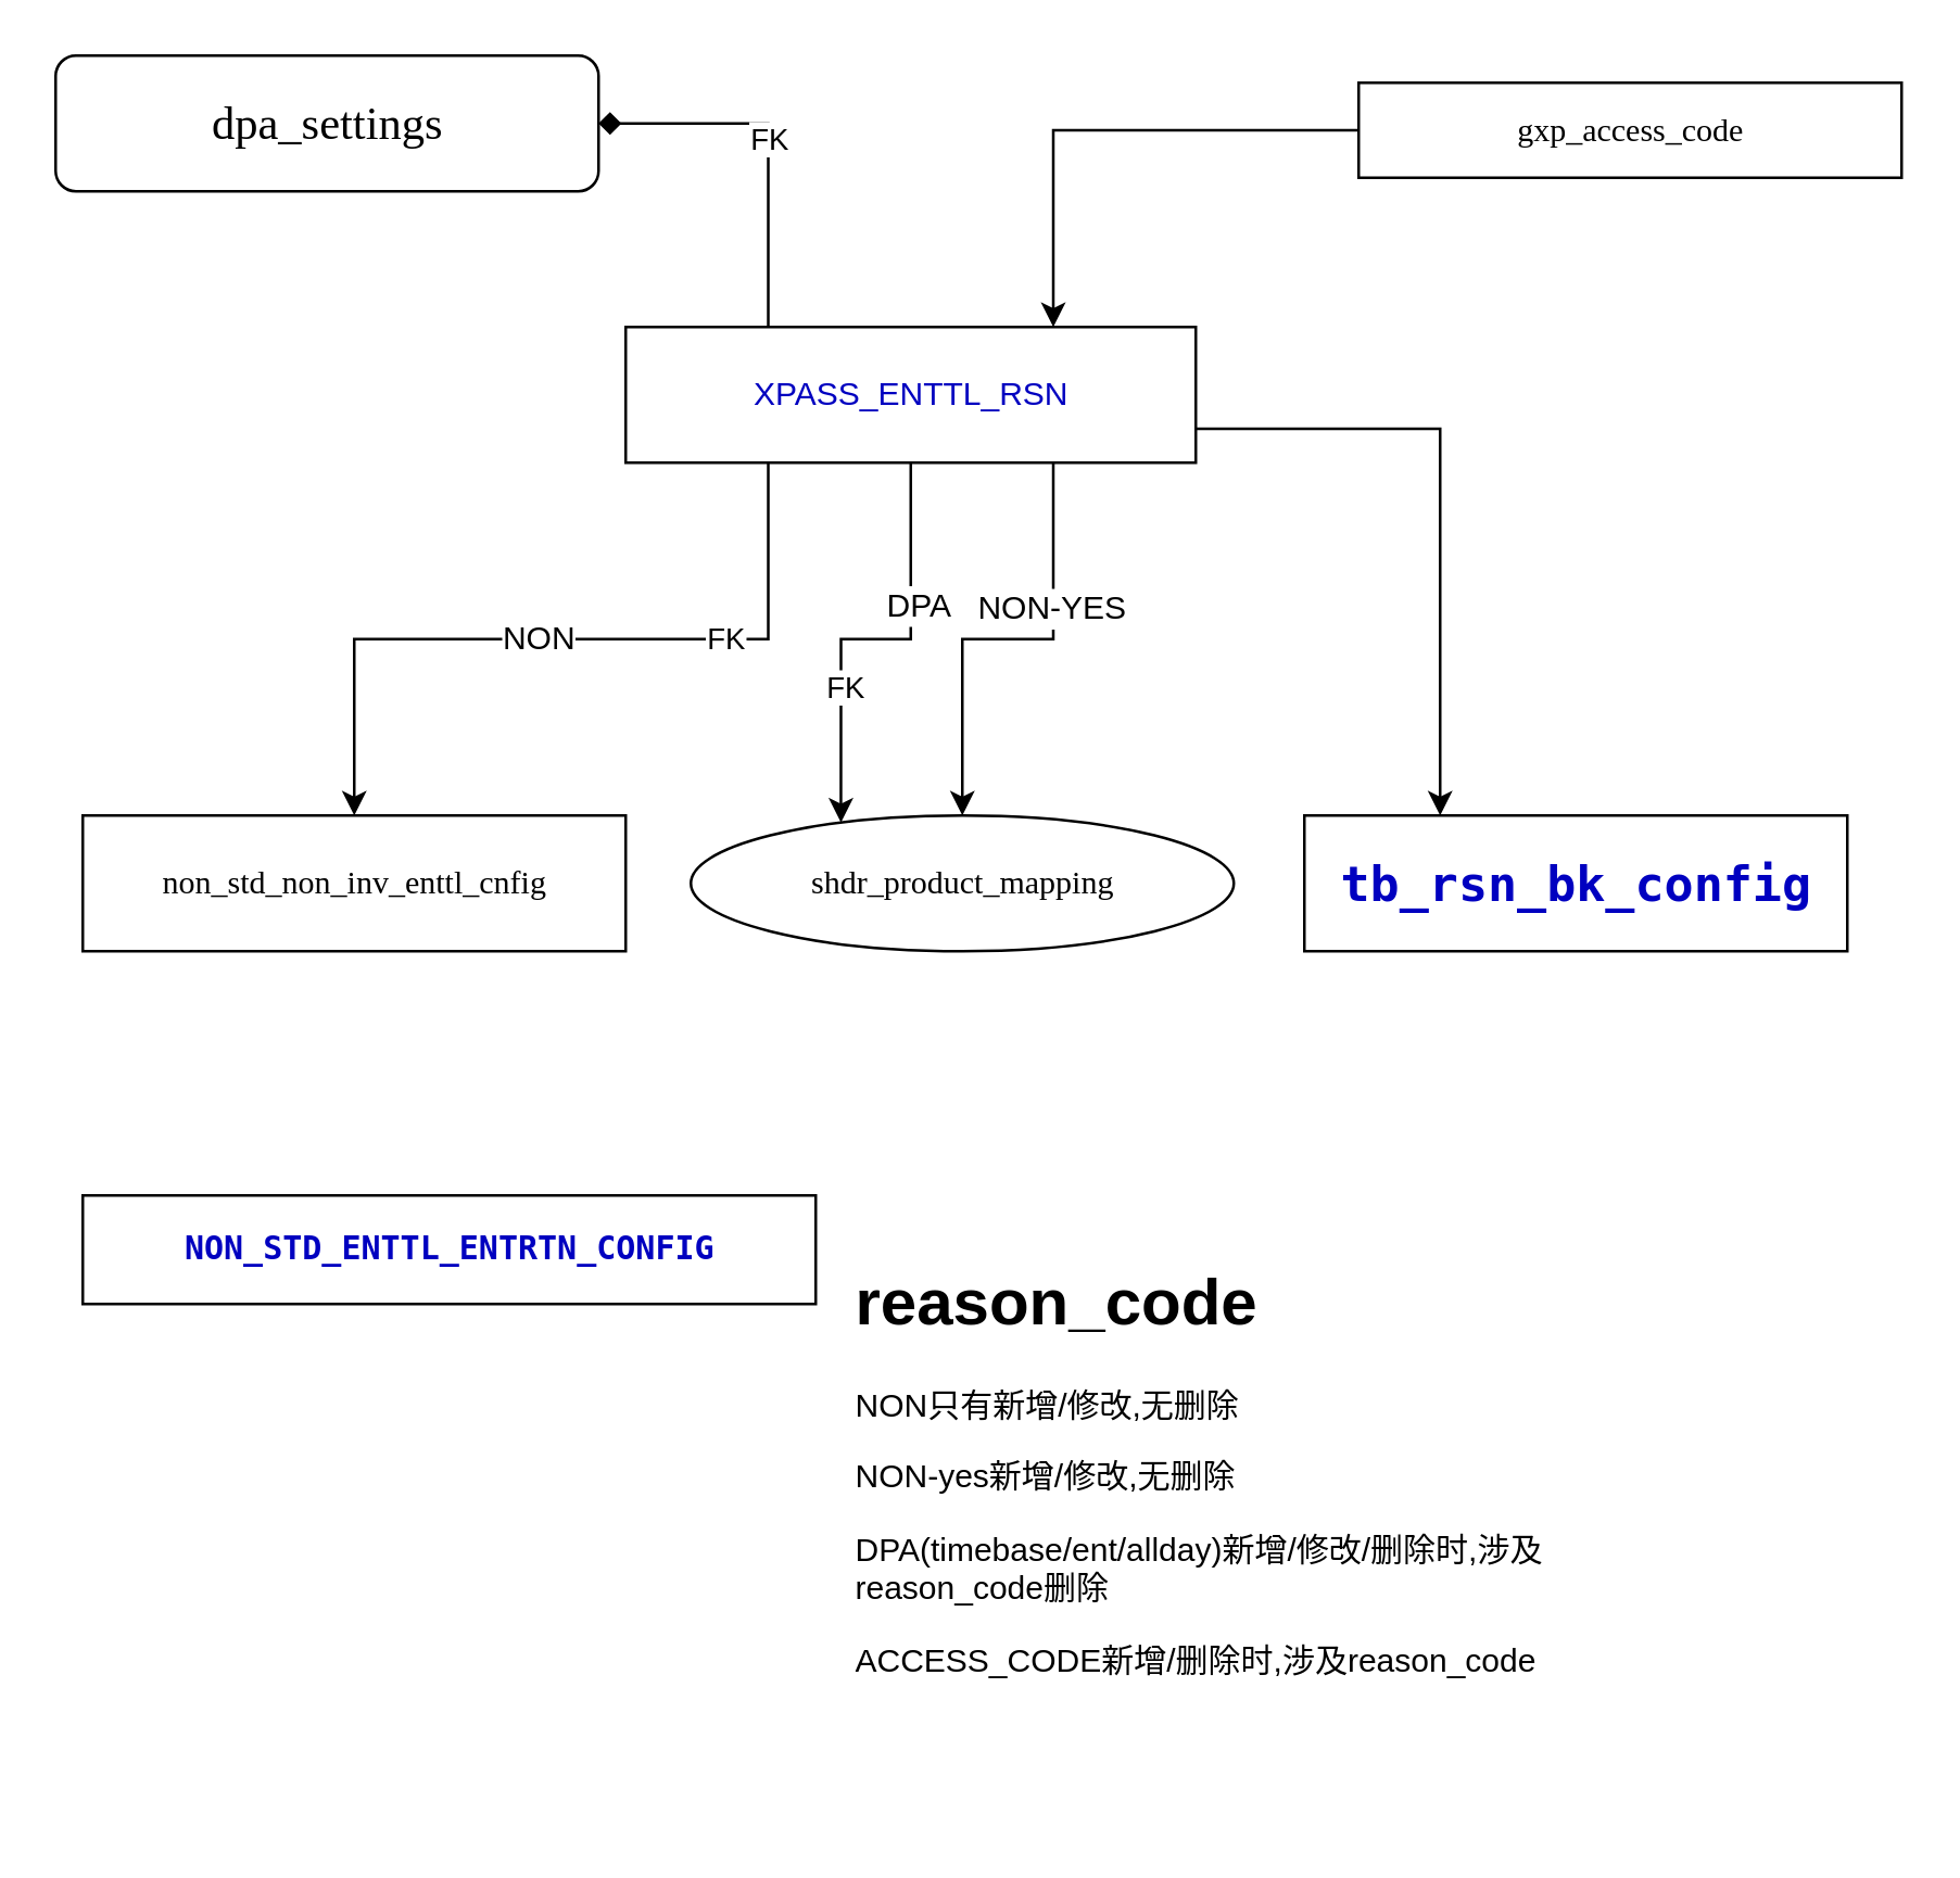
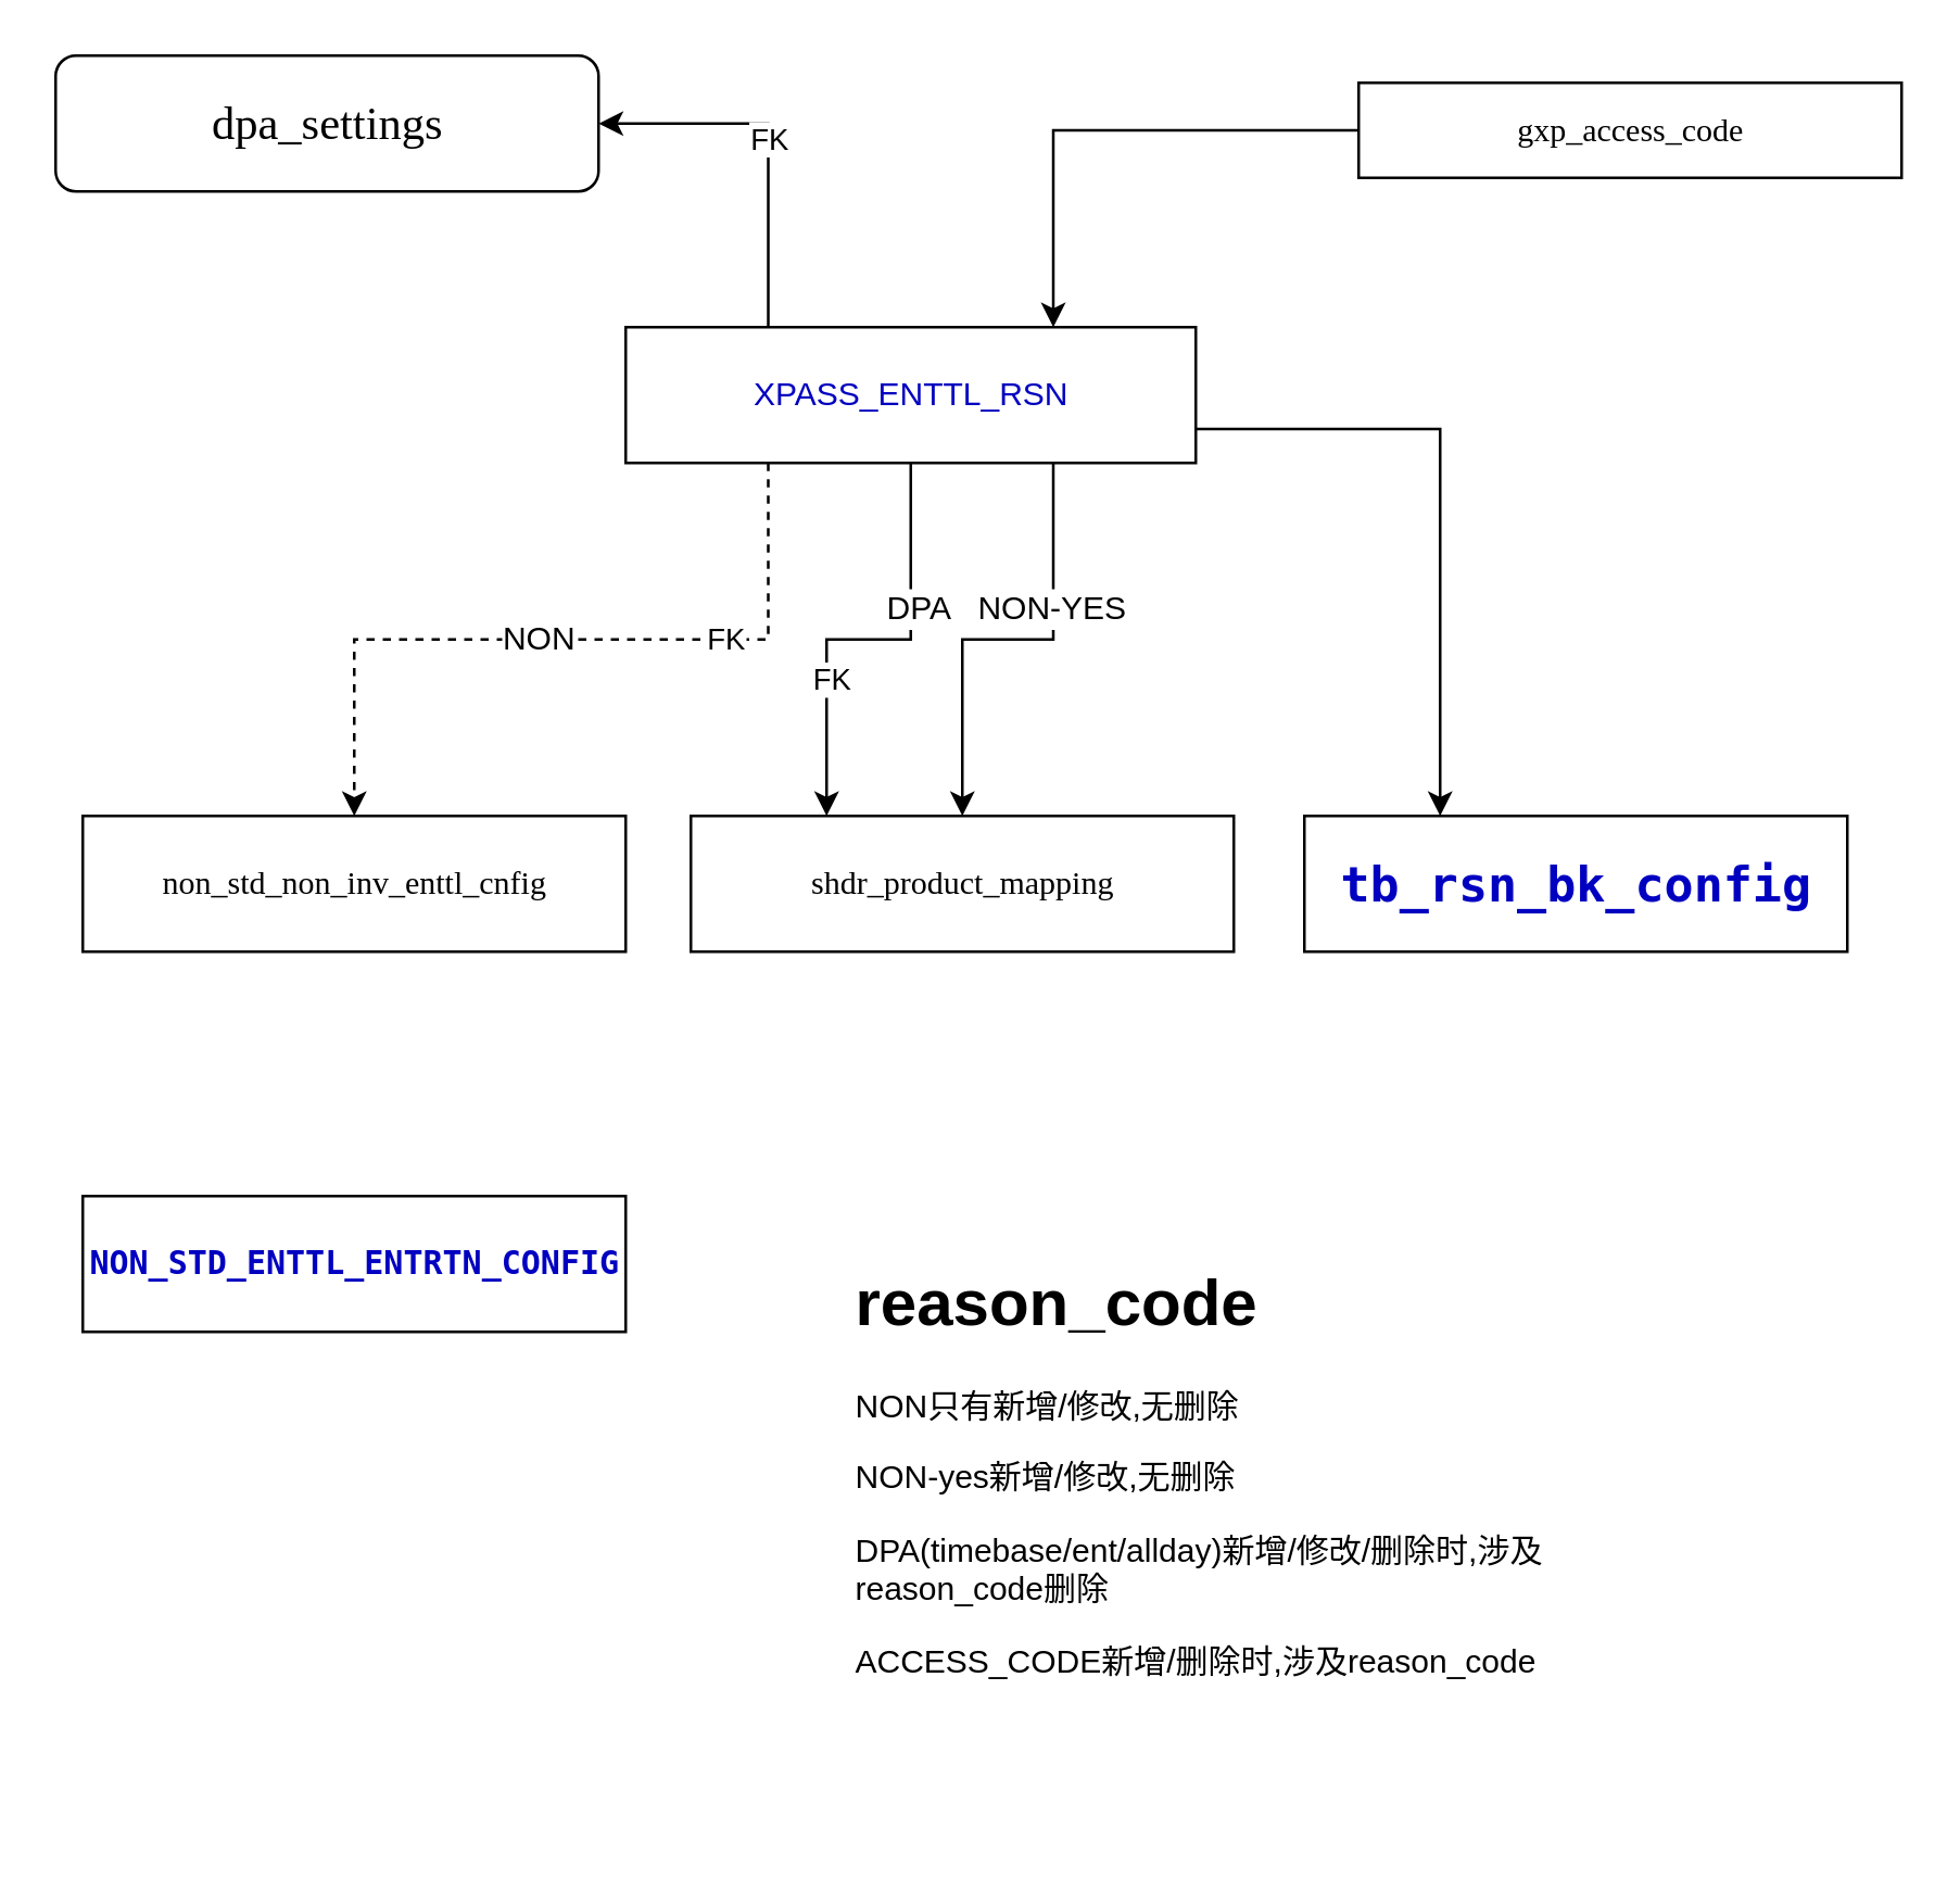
- <mxCell id="11" value="FK" style="edgeStyle=orthogonalEdgeStyle;rounded=0;orthogonalLoop=1;jettySize=auto;html=1;exitX=0.25;exitY=0;exitDx=0;exitDy=0;entryX=1;entryY=0.5;entryDx=0;entryDy=0;endArrow=diamond;" edge="1" parent="1" source="12" target="19"><mxGeometry relative="1" as="geometry" /></mxCell>
+ <mxCell id="11" value="FK" style="edgeStyle=orthogonalEdgeStyle;rounded=0;orthogonalLoop=1;jettySize=auto;html=1;exitX=0.25;exitY=0;exitDx=0;exitDy=0;entryX=1;entryY=0.5;entryDx=0;entryDy=0;" edge="1" parent="1" source="12" target="19"><mxGeometry relative="1" as="geometry" /></mxCell>
- <mxCell id="2" style="edgeStyle=orthogonalEdgeStyle;rounded=0;orthogonalLoop=1;jettySize=auto;html=1;exitX=0.25;exitY=1;exitDx=0;exitDy=0;fontSize=12;" parent="1" source="12" target="14" edge="1"><mxGeometry relative="1" as="geometry" /></mxCell>
+ <mxCell id="2" style="edgeStyle=orthogonalEdgeStyle;rounded=0;orthogonalLoop=1;jettySize=auto;html=1;exitX=0.25;exitY=1;exitDx=0;exitDy=0;fontSize=12;dashed=1;" parent="1" source="12" target="14" edge="1"><mxGeometry relative="1" as="geometry" /></mxCell>
- <mxCell id="15" value="&lt;pre style=&quot;background-color: rgb(255 , 255 , 255) ; color: rgb(51 , 51 , 51)&quot;&gt;&lt;p class=&quot;p1&quot; style=&quot;margin: 0px ; font-stretch: normal ; line-height: normal ; font-family: &amp;#34;menlo&amp;#34; ; color: rgb(0 , 0 , 0)&quot;&gt;shdr_product_mapping&lt;/p&gt;&lt;/pre&gt;" style="ellipse;html=1;" parent="1" vertex="1"><mxGeometry x="254" y="300" width="200" height="50" as="geometry" /></mxCell>
+ <mxCell id="15" value="&lt;pre style=&quot;background-color: rgb(255 , 255 , 255) ; color: rgb(51 , 51 , 51)&quot;&gt;&lt;p class=&quot;p1&quot; style=&quot;margin: 0px ; font-stretch: normal ; line-height: normal ; font-family: &amp;#34;menlo&amp;#34; ; color: rgb(0 , 0 , 0)&quot;&gt;shdr_product_mapping&lt;/p&gt;&lt;/pre&gt;" style="html=1;" parent="1" vertex="1"><mxGeometry x="254" y="300" width="200" height="50" as="geometry" /></mxCell>
- <mxCell id="13" value="&lt;pre style=&quot;background-color: rgb(255 , 255 , 255) ; color: rgb(51 , 51 , 51)&quot;&gt;&lt;span style=&quot;color: rgb(0 , 0 , 192) ; font-weight: bold&quot;&gt;&lt;font style=&quot;font-size: 12px&quot;&gt;NON_STD_ENTTL_ENTRTN_CONFIG&lt;/font&gt;&lt;/span&gt;&lt;/pre&gt;" style="html=1;" parent="1" vertex="1"><mxGeometry x="30" y="440" width="270" height="40" as="geometry" /></mxCell>
+ <mxCell id="13" value="&lt;pre style=&quot;background-color: rgb(255 , 255 , 255) ; color: rgb(51 , 51 , 51)&quot;&gt;&lt;span style=&quot;color: rgb(0 , 0 , 192) ; font-weight: bold&quot;&gt;&lt;font style=&quot;font-size: 12px&quot;&gt;NON_STD_ENTTL_ENTRTN_CONFIG&lt;/font&gt;&lt;/span&gt;&lt;/pre&gt;" style="html=1;" parent="1" vertex="1"><mxGeometry x="30" y="440" width="200" height="50" as="geometry" /></mxCell>
